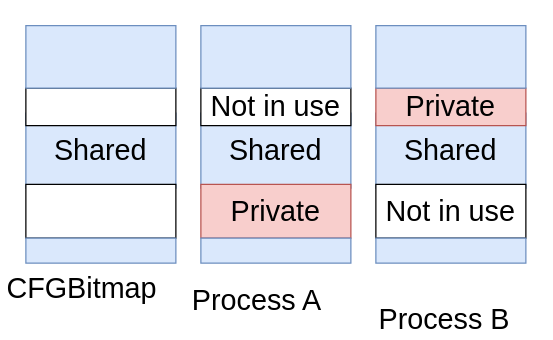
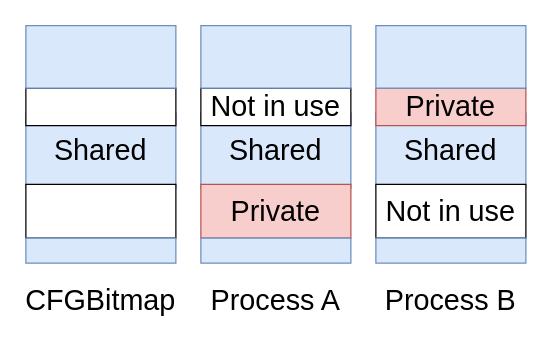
- <mxCell id="17" value="CFGBitmap" style="text;html=1;strokeColor=none;fillColor=none;align=center;verticalAlign=middle;whiteSpace=wrap;rounded=0;fontSize=23;" vertex="1" parent="1"><mxGeometry x="10" y="220" width="110" height="20" as="geometry" /></mxCell>
+ <mxCell id="17" value="CFGBitmap" style="text;html=1;strokeColor=none;fillColor=none;align=center;verticalAlign=middle;whiteSpace=wrap;rounded=0;fontSize=23;" vertex="1" parent="1"><mxGeometry x="25" y="230" width="110" height="20" as="geometry" /></mxCell>
- <mxCell id="18" value="Process A" style="text;html=1;strokeColor=none;fillColor=none;align=center;verticalAlign=middle;whiteSpace=wrap;rounded=0;fontSize=23;" vertex="1" parent="1"><mxGeometry x="150" y="230" width="110" height="20" as="geometry" /></mxCell>
+ <mxCell id="18" value="Process A" style="text;html=1;strokeColor=none;fillColor=none;align=center;verticalAlign=middle;whiteSpace=wrap;rounded=0;fontSize=23;" vertex="1" parent="1"><mxGeometry x="165" y="230" width="110" height="20" as="geometry" /></mxCell>
- <mxCell id="19" value="Process B" style="text;html=1;strokeColor=none;fillColor=none;align=center;verticalAlign=middle;whiteSpace=wrap;rounded=0;fontSize=23;" vertex="1" parent="1"><mxGeometry x="300" y="245" width="110" height="20" as="geometry" /></mxCell>
+ <mxCell id="19" value="Process B" style="text;html=1;strokeColor=none;fillColor=none;align=center;verticalAlign=middle;whiteSpace=wrap;rounded=0;fontSize=23;" vertex="1" parent="1"><mxGeometry x="305" y="230" width="110" height="20" as="geometry" /></mxCell>
